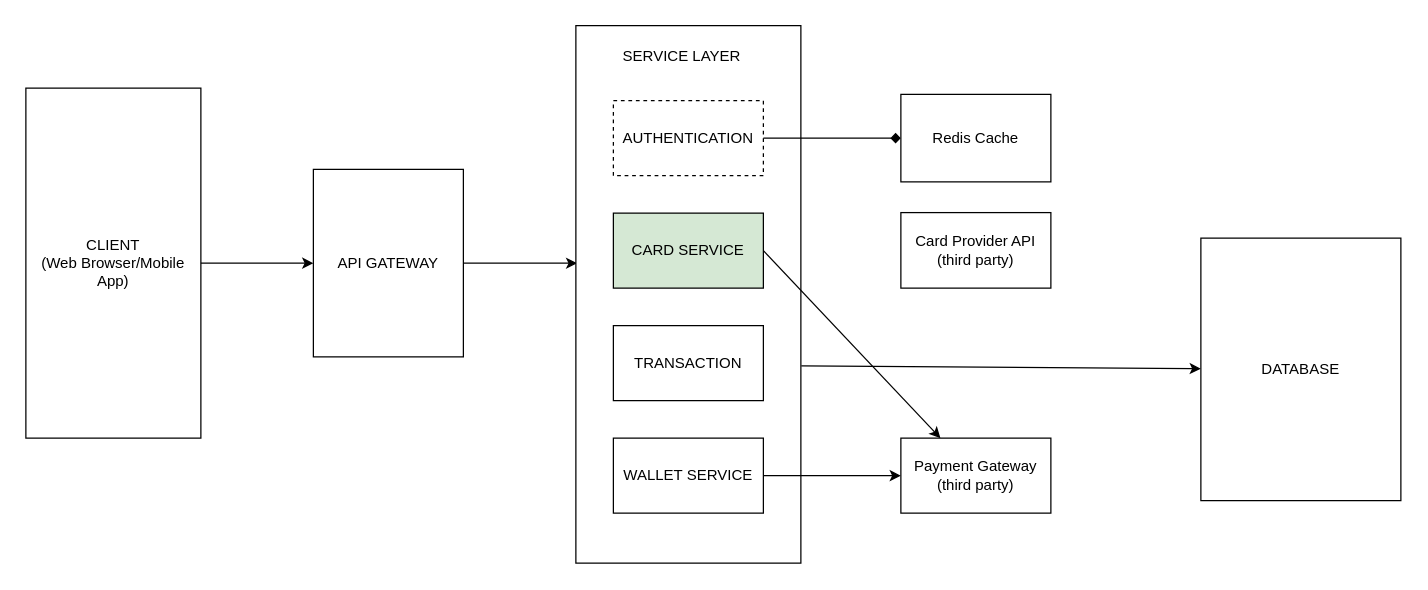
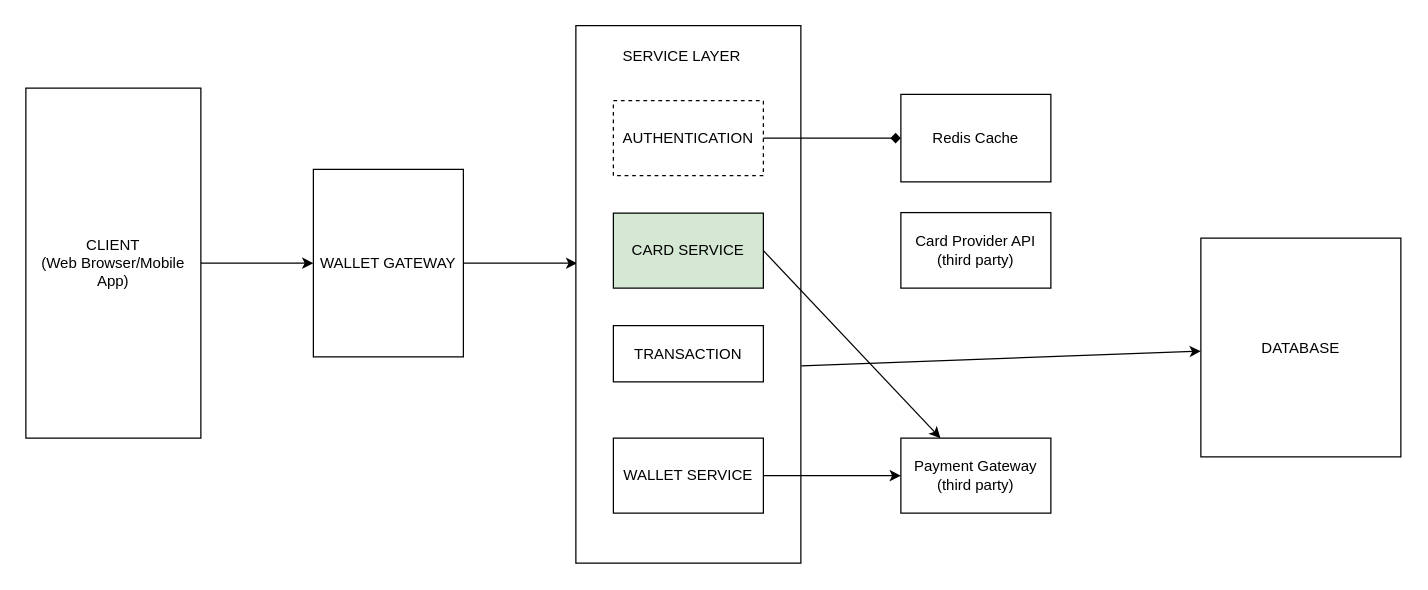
- <mxCell id="4" value="API GATEWAY" style="rounded=0;whiteSpace=wrap;html=1;" vertex="1" parent="1"><mxGeometry x="250" y="135" width="120" height="150" as="geometry" /></mxCell>
+ <mxCell id="4" value="WALLET GATEWAY" style="rounded=0;whiteSpace=wrap;html=1;" vertex="1" parent="1"><mxGeometry x="250" y="135" width="120" height="150" as="geometry" /></mxCell>
- <mxCell id="9" value="TRANSACTION" style="rounded=0;whiteSpace=wrap;html=1;" vertex="1" parent="1"><mxGeometry x="490" y="260" width="120" height="60" as="geometry" /></mxCell>
+ <mxCell id="9" value="TRANSACTION" style="rounded=0;whiteSpace=wrap;html=1;" vertex="1" parent="1"><mxGeometry x="490" y="260" width="120" height="45" as="geometry" /></mxCell>
- <mxCell id="14" value="DATABASE" style="rounded=0;whiteSpace=wrap;html=1;" vertex="1" parent="1"><mxGeometry x="960" y="190" width="160" height="210" as="geometry" /></mxCell>
+ <mxCell id="14" value="DATABASE" style="rounded=0;whiteSpace=wrap;html=1;" vertex="1" parent="1"><mxGeometry x="960" y="190" width="160" height="175" as="geometry" /></mxCell>
